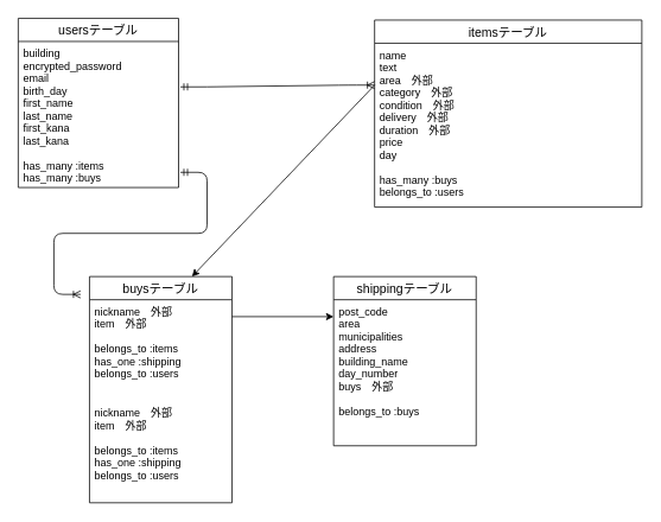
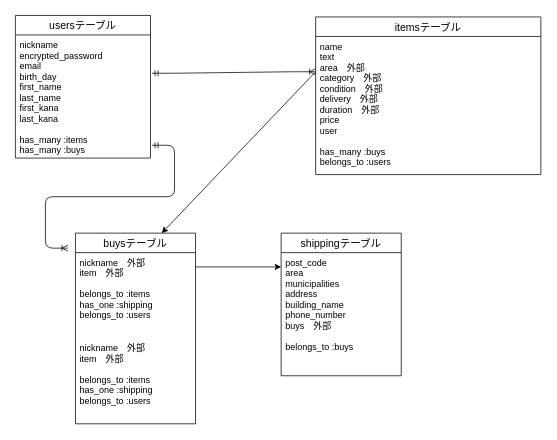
- <mxCell id="5" value="building&#10;encrypted_password&#10;email&#10;birth_day&#10;first_name&#10;last_name&#10;first_kana&#10;last_kana&#10;&#10;has_many :items&#10;has_many :buys&#10;&#10;&#10;" style="text;strokeColor=none;fillColor=none;spacingLeft=4;spacingRight=4;overflow=hidden;rotatable=0;points=[[0,0.5],[1,0.5]];portConstraint=eastwest;fontSize=12;" vertex="1" parent="4"><mxGeometry y="26" width="180" height="164" as="geometry" /></mxCell>
+ <mxCell id="5" value="nickname&#10;encrypted_password&#10;email&#10;birth_day&#10;first_name&#10;last_name&#10;first_kana&#10;last_kana&#10;&#10;has_many :items&#10;has_many :buys&#10;&#10;&#10;" style="text;strokeColor=none;fillColor=none;spacingLeft=4;spacingRight=4;overflow=hidden;rotatable=0;points=[[0,0.5],[1,0.5]];portConstraint=eastwest;fontSize=12;" vertex="1" parent="4"><mxGeometry y="26" width="180" height="164" as="geometry" /></mxCell>
- <mxCell id="7" value="name&#10;text&#10;area　外部&#10;category　外部&#10;condition　外部&#10;delivery　外部&#10;duration　外部&#10;price&#10;day&#10;&#10;has_many :buys&#10;belongs_to :users" style="text;strokeColor=none;fillColor=none;spacingLeft=4;spacingRight=4;overflow=hidden;rotatable=0;points=[[0,0.5],[1,0.5]];portConstraint=eastwest;fontSize=12;" vertex="1" parent="6"><mxGeometry y="26" width="300" height="184" as="geometry" /></mxCell>
+ <mxCell id="7" value="name&#10;text&#10;area　外部&#10;category　外部&#10;condition　外部&#10;delivery　外部&#10;duration　外部&#10;price&#10;user&#10;&#10;has_many :buys&#10;belongs_to :users" style="text;strokeColor=none;fillColor=none;spacingLeft=4;spacingRight=4;overflow=hidden;rotatable=0;points=[[0,0.5],[1,0.5]];portConstraint=eastwest;fontSize=12;" vertex="1" parent="6"><mxGeometry y="26" width="300" height="184" as="geometry" /></mxCell>
- <mxCell id="12" value="post_code&#10;area&#10;municipalities&#10;address&#10;building_name&#10;day_number&#10;buys　外部&#10;&#10;belongs_to :buys&#10;" style="text;strokeColor=none;fillColor=none;spacingLeft=4;spacingRight=4;overflow=hidden;rotatable=0;points=[[0,0.5],[1,0.5]];portConstraint=eastwest;fontSize=12;" vertex="1" parent="11"><mxGeometry y="26" width="160" height="164" as="geometry" /></mxCell>
+ <mxCell id="12" value="post_code&#10;area&#10;municipalities&#10;address&#10;building_name&#10;phone_number&#10;buys　外部&#10;&#10;belongs_to :buys&#10;" style="text;strokeColor=none;fillColor=none;spacingLeft=4;spacingRight=4;overflow=hidden;rotatable=0;points=[[0,0.5],[1,0.5]];portConstraint=eastwest;fontSize=12;" vertex="1" parent="11"><mxGeometry y="26" width="160" height="164" as="geometry" /></mxCell>
